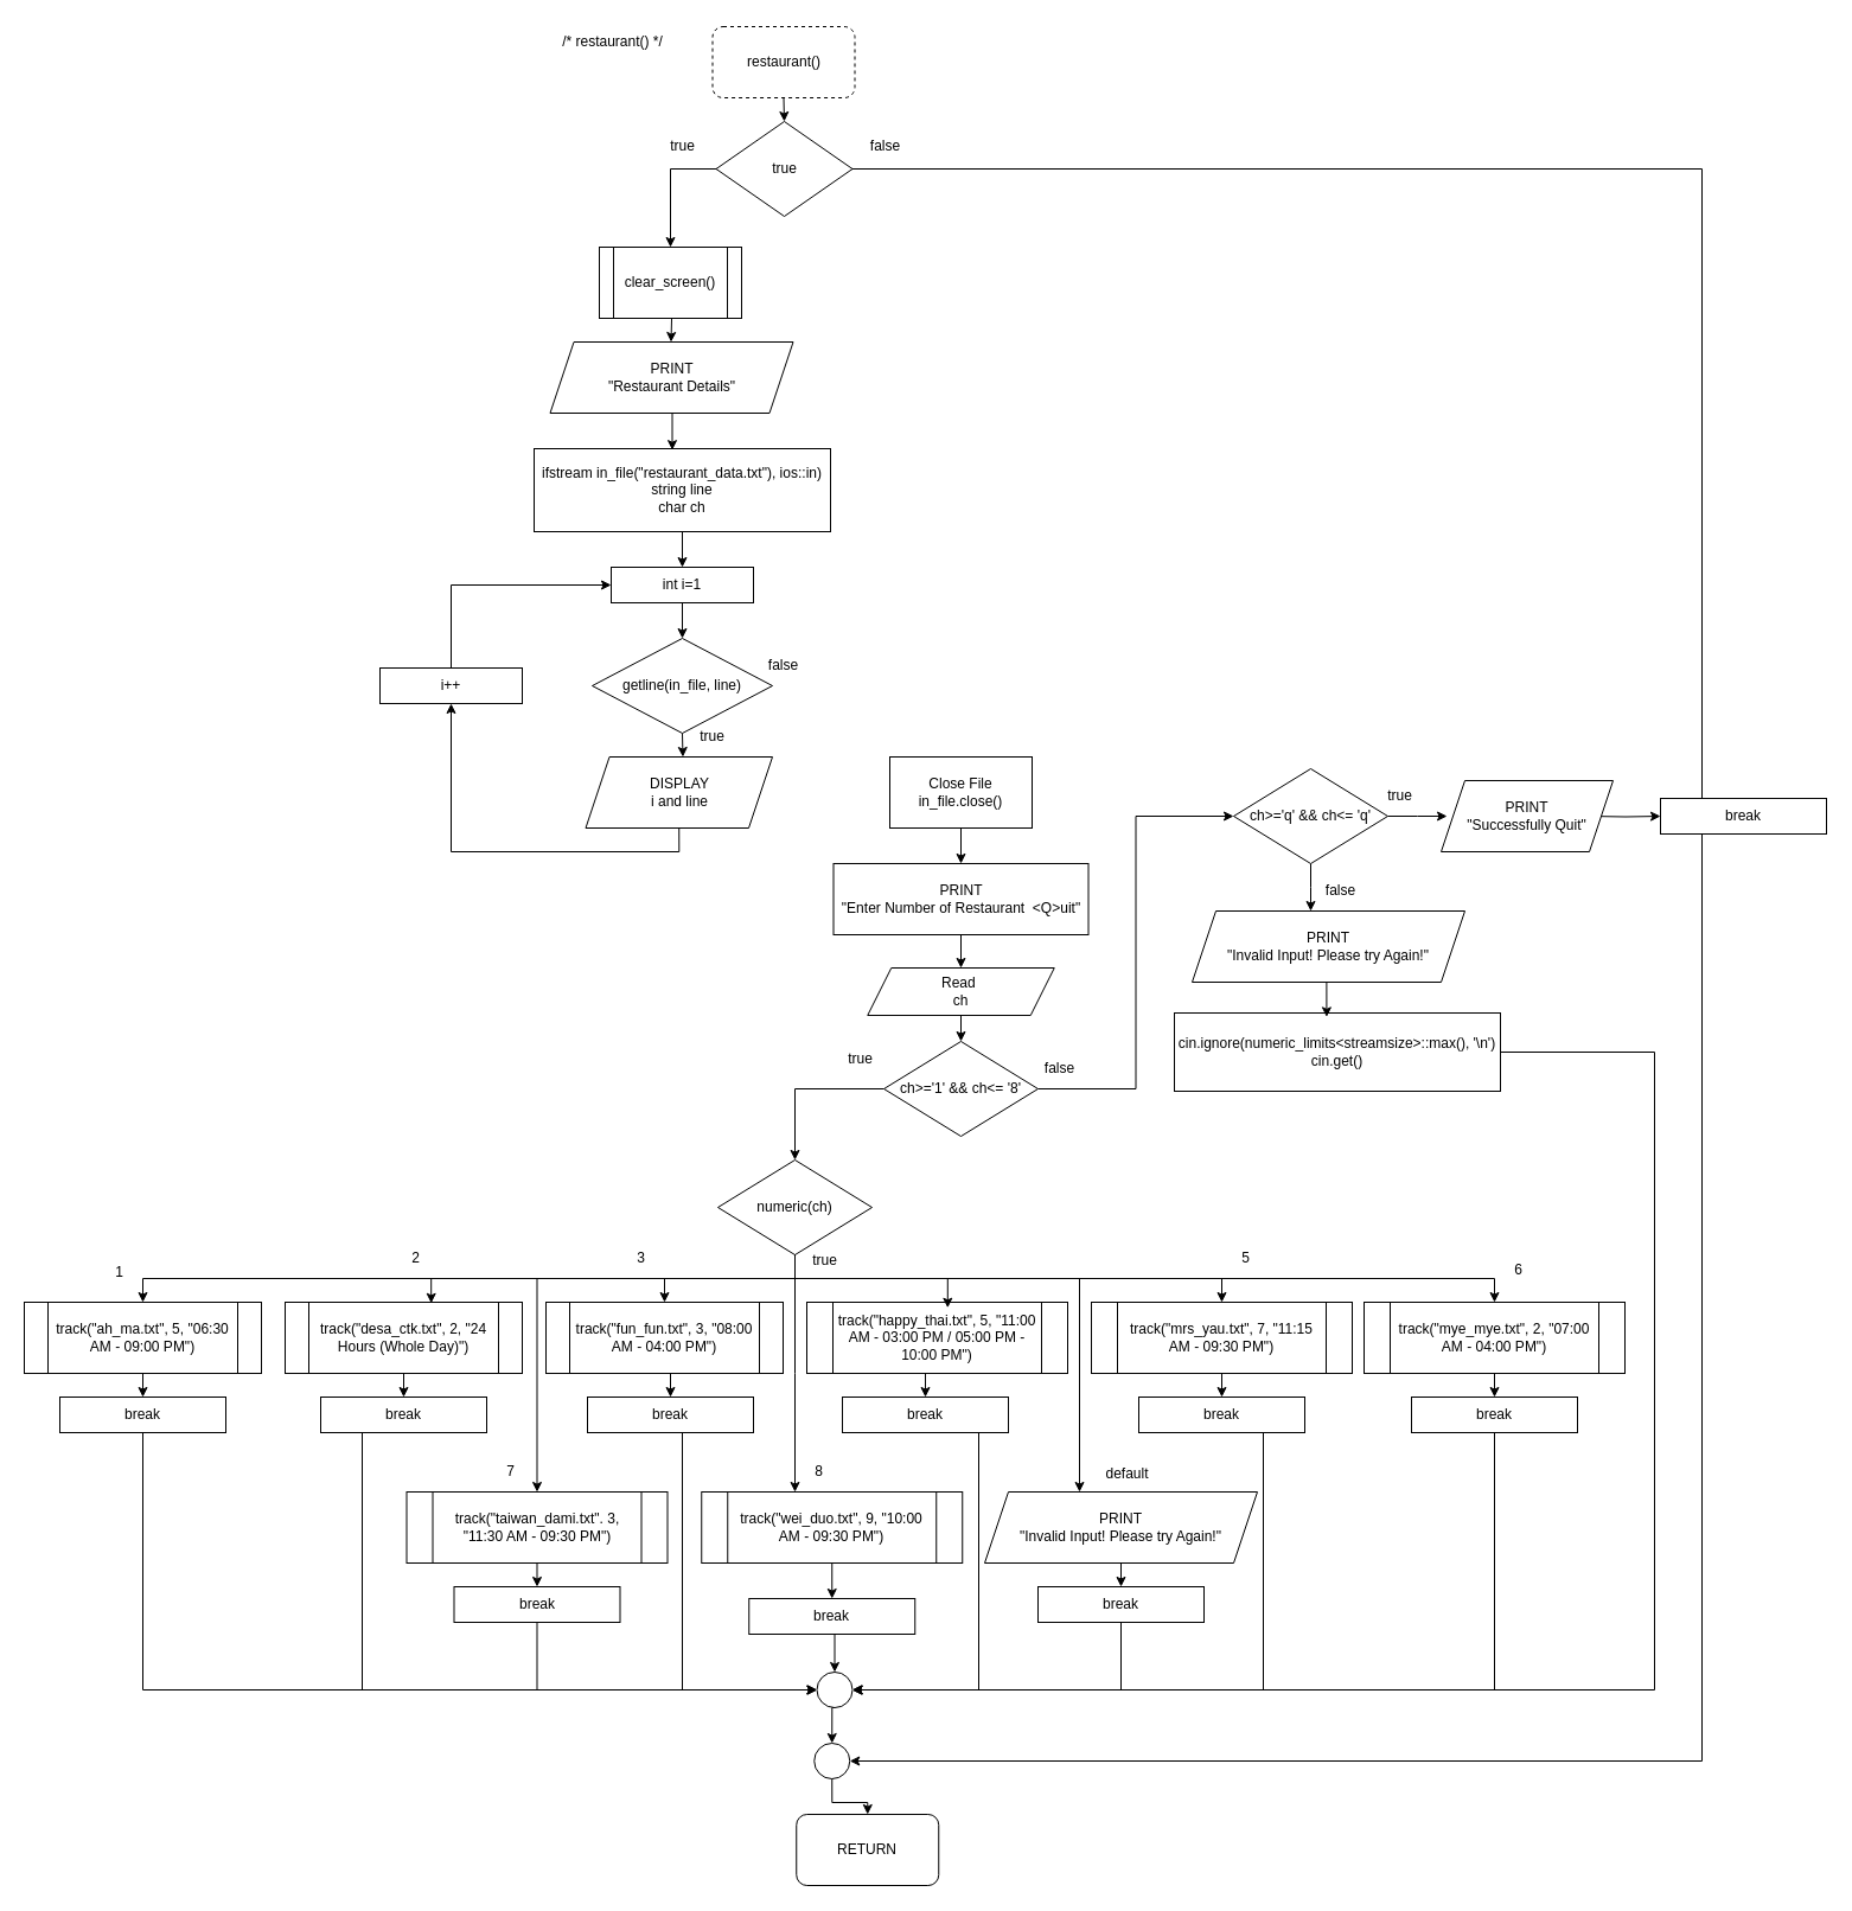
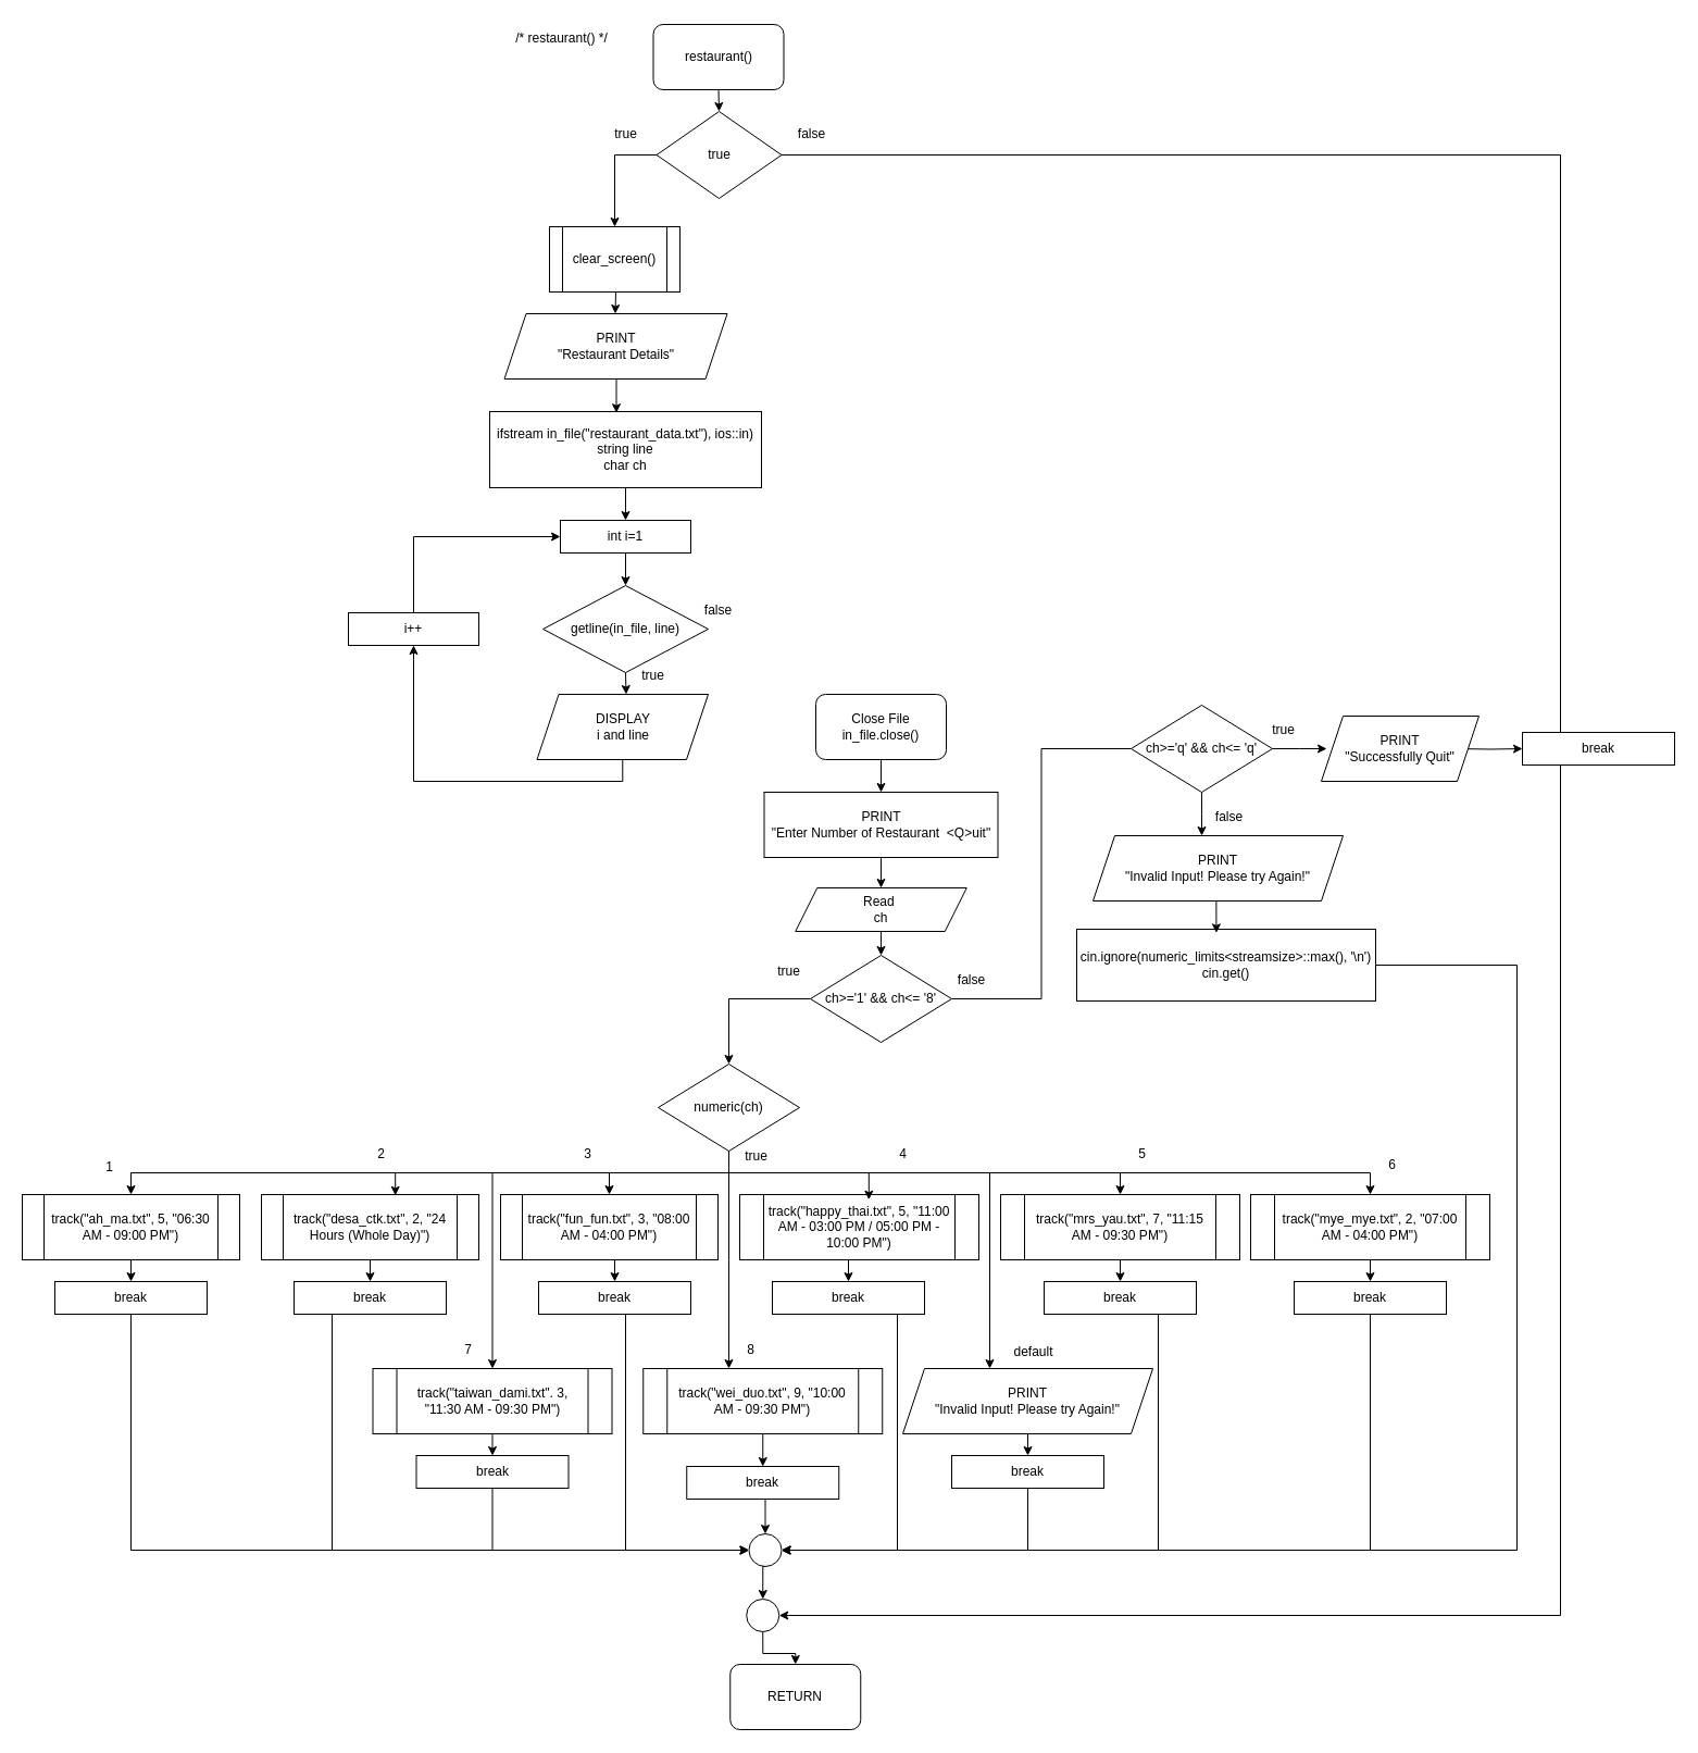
- <mxCell id="3" value="restaurant()" style="rounded=1;whiteSpace=wrap;html=1;dashed=1;" parent="1" vertex="1"><mxGeometry x="600.5" y="22" width="120" height="60" as="geometry" /></mxCell>
+ <mxCell id="3" value="restaurant()" style="rounded=1;whiteSpace=wrap;html=1;" parent="1" vertex="1"><mxGeometry x="600.5" y="22" width="120" height="60" as="geometry" /></mxCell>
- <mxCell id="18" value="Close File&lt;div&gt;in_file.close()&lt;/div&gt;" style="rounded=0;whiteSpace=wrap;html=1;" parent="1" vertex="1"><mxGeometry x="750" y="638" width="120" height="60" as="geometry" /></mxCell>
+ <mxCell id="18" value="Close File&lt;div&gt;in_file.close()&lt;/div&gt;" style="whiteSpace=wrap;html=1;rounded=1;" parent="1" vertex="1"><mxGeometry x="750" y="638" width="120" height="60" as="geometry" /></mxCell>
- <mxCell id="23" style="edgeStyle=orthogonalEdgeStyle;rounded=0;orthogonalLoop=1;jettySize=auto;html=1;exitX=1;exitY=0.5;exitDx=0;exitDy=0;entryX=0;entryY=0.5;entryDx=0;entryDy=0;" parent="1" source="25" target="83" edge="1"><mxGeometry relative="1" as="geometry" /></mxCell>
+ <mxCell id="23" style="edgeStyle=orthogonalEdgeStyle;rounded=0;orthogonalLoop=1;jettySize=auto;html=1;exitX=1;exitY=0.5;exitDx=0;exitDy=0;entryX=0;entryY=0.5;entryDx=0;entryDy=0;endArrow=none;" parent="1" source="25" target="83" edge="1"><mxGeometry relative="1" as="geometry" /></mxCell>
+ <mxCell id="74" value="4" style="text;html=1;align=center;verticalAlign=middle;resizable=0;points=[];autosize=1;strokeColor=none;fillColor=none;" parent="1" vertex="1"><mxGeometry x="815" y="1046" width="30" height="30" as="geometry" /></mxCell>
